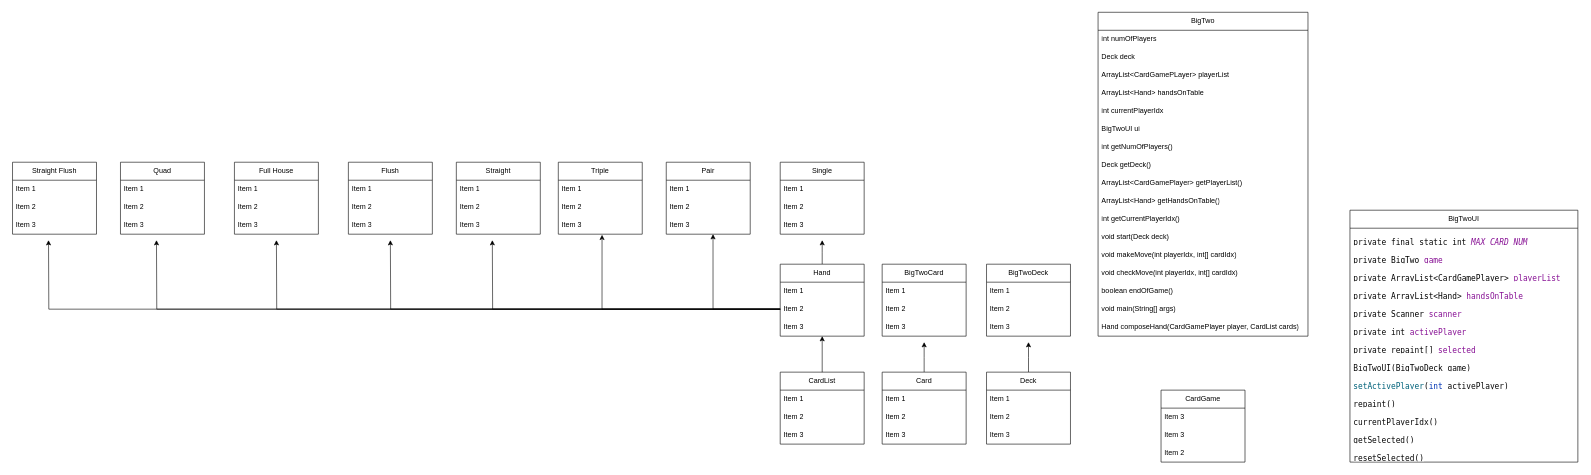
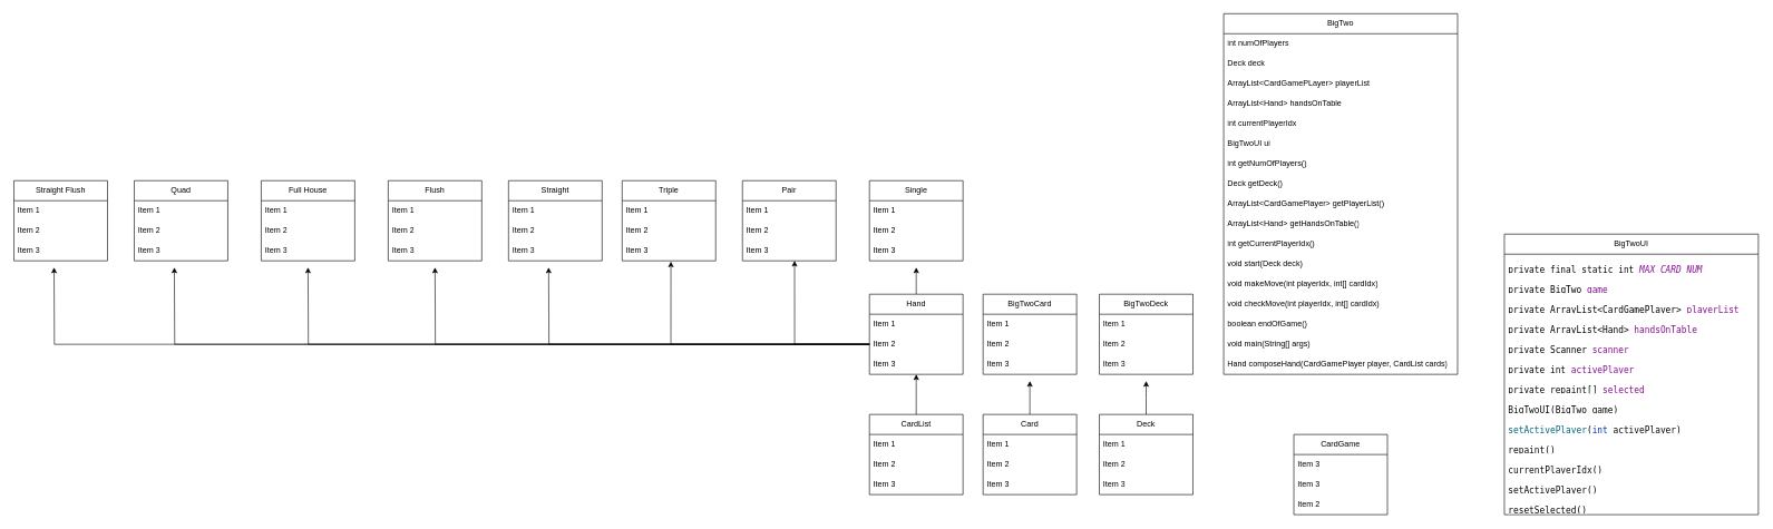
- <mxCell id="81" value="&lt;div style=&quot;background-color:#ffffff;color:#080808&quot;&gt;&lt;pre style=&quot;font-family:'JetBrains Mono',monospace;font-size:9.8pt;&quot;&gt;&lt;div&gt;&lt;pre style=&quot;font-family:'JetBrains Mono',monospace;font-size:9.8pt;&quot;&gt;BigTwoUI(&lt;span style=&quot;color:#000000;&quot;&gt;BigTwoDeck &lt;/span&gt;game)&lt;/pre&gt;&lt;/div&gt;&lt;/pre&gt;&lt;/div&gt;" style="text;strokeColor=none;fillColor=none;align=left;verticalAlign=middle;spacingLeft=4;spacingRight=4;overflow=hidden;points=[[0,0.5],[1,0.5]];portConstraint=eastwest;rotatable=0;whiteSpace=wrap;html=1;" vertex="1" parent="73"><mxGeometry y="240" width="380" height="30" as="geometry" /></mxCell>
+ <mxCell id="81" value="&lt;div style=&quot;background-color:#ffffff;color:#080808&quot;&gt;&lt;pre style=&quot;font-family:'JetBrains Mono',monospace;font-size:9.8pt;&quot;&gt;&lt;div&gt;&lt;pre style=&quot;font-family:'JetBrains Mono',monospace;font-size:9.8pt;&quot;&gt;BigTwoUI(&lt;span style=&quot;color:#000000;&quot;&gt;BigTwo &lt;/span&gt;game)&lt;/pre&gt;&lt;/div&gt;&lt;/pre&gt;&lt;/div&gt;" style="text;strokeColor=none;fillColor=none;align=left;verticalAlign=middle;spacingLeft=4;spacingRight=4;overflow=hidden;points=[[0,0.5],[1,0.5]];portConstraint=eastwest;rotatable=0;whiteSpace=wrap;html=1;" vertex="1" parent="73"><mxGeometry y="240" width="380" height="30" as="geometry" /></mxCell>
- <mxCell id="85" value="&lt;div style=&quot;background-color:#ffffff;color:#080808&quot;&gt;&lt;pre style=&quot;font-family:'JetBrains Mono',monospace;font-size:9.8pt;&quot;&gt;&lt;pre style=&quot;font-family:'JetBrains Mono',monospace;font-size:9.8pt;&quot;&gt;&lt;pre style=&quot;font-family:'JetBrains Mono',monospace;font-size:9.8pt;&quot;&gt;&lt;div&gt;&lt;pre style=&quot;font-family:'JetBrains Mono',monospace;font-size:9.8pt;&quot;&gt;getSelected()&lt;/pre&gt;&lt;/div&gt;&lt;/pre&gt;&lt;/pre&gt;&lt;/pre&gt;&lt;/div&gt;" style="text;strokeColor=none;fillColor=none;align=left;verticalAlign=middle;spacingLeft=4;spacingRight=4;overflow=hidden;points=[[0,0.5],[1,0.5]];portConstraint=eastwest;rotatable=0;whiteSpace=wrap;html=1;" vertex="1" parent="73"><mxGeometry y="360" width="380" height="30" as="geometry" /></mxCell>
+ <mxCell id="85" value="&lt;div style=&quot;background-color:#ffffff;color:#080808&quot;&gt;&lt;pre style=&quot;font-family:'JetBrains Mono',monospace;font-size:9.8pt;&quot;&gt;&lt;pre style=&quot;font-family:'JetBrains Mono',monospace;font-size:9.8pt;&quot;&gt;&lt;pre style=&quot;font-family:'JetBrains Mono',monospace;font-size:9.8pt;&quot;&gt;&lt;div&gt;&lt;pre style=&quot;font-family:'JetBrains Mono',monospace;font-size:9.8pt;&quot;&gt;setActivePlayer()&lt;/pre&gt;&lt;/div&gt;&lt;/pre&gt;&lt;/pre&gt;&lt;/pre&gt;&lt;/div&gt;" style="text;strokeColor=none;fillColor=none;align=left;verticalAlign=middle;spacingLeft=4;spacingRight=4;overflow=hidden;points=[[0,0.5],[1,0.5]];portConstraint=eastwest;rotatable=0;whiteSpace=wrap;html=1;" vertex="1" parent="73"><mxGeometry y="360" width="380" height="30" as="geometry" /></mxCell>
